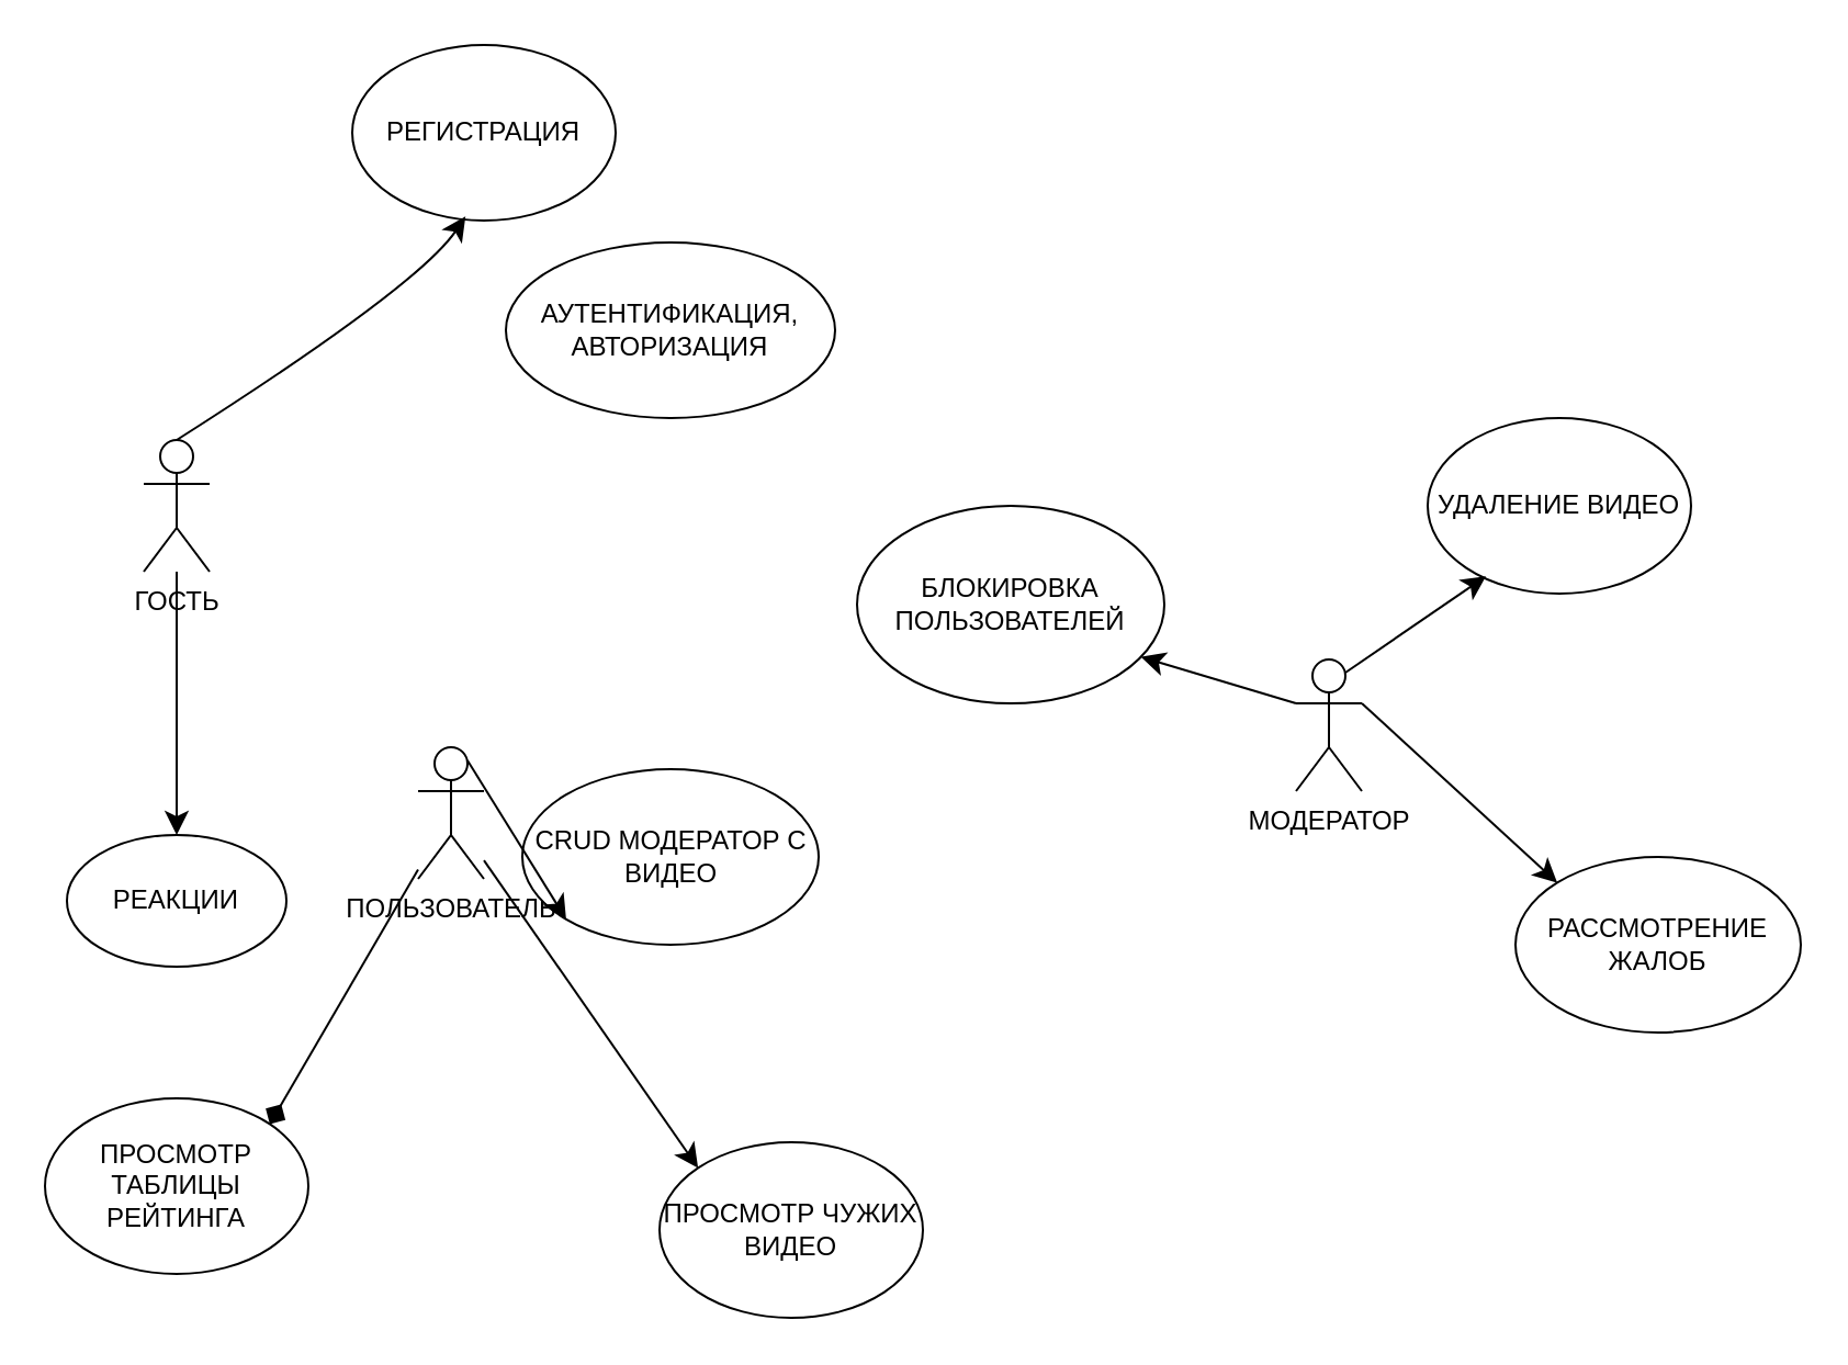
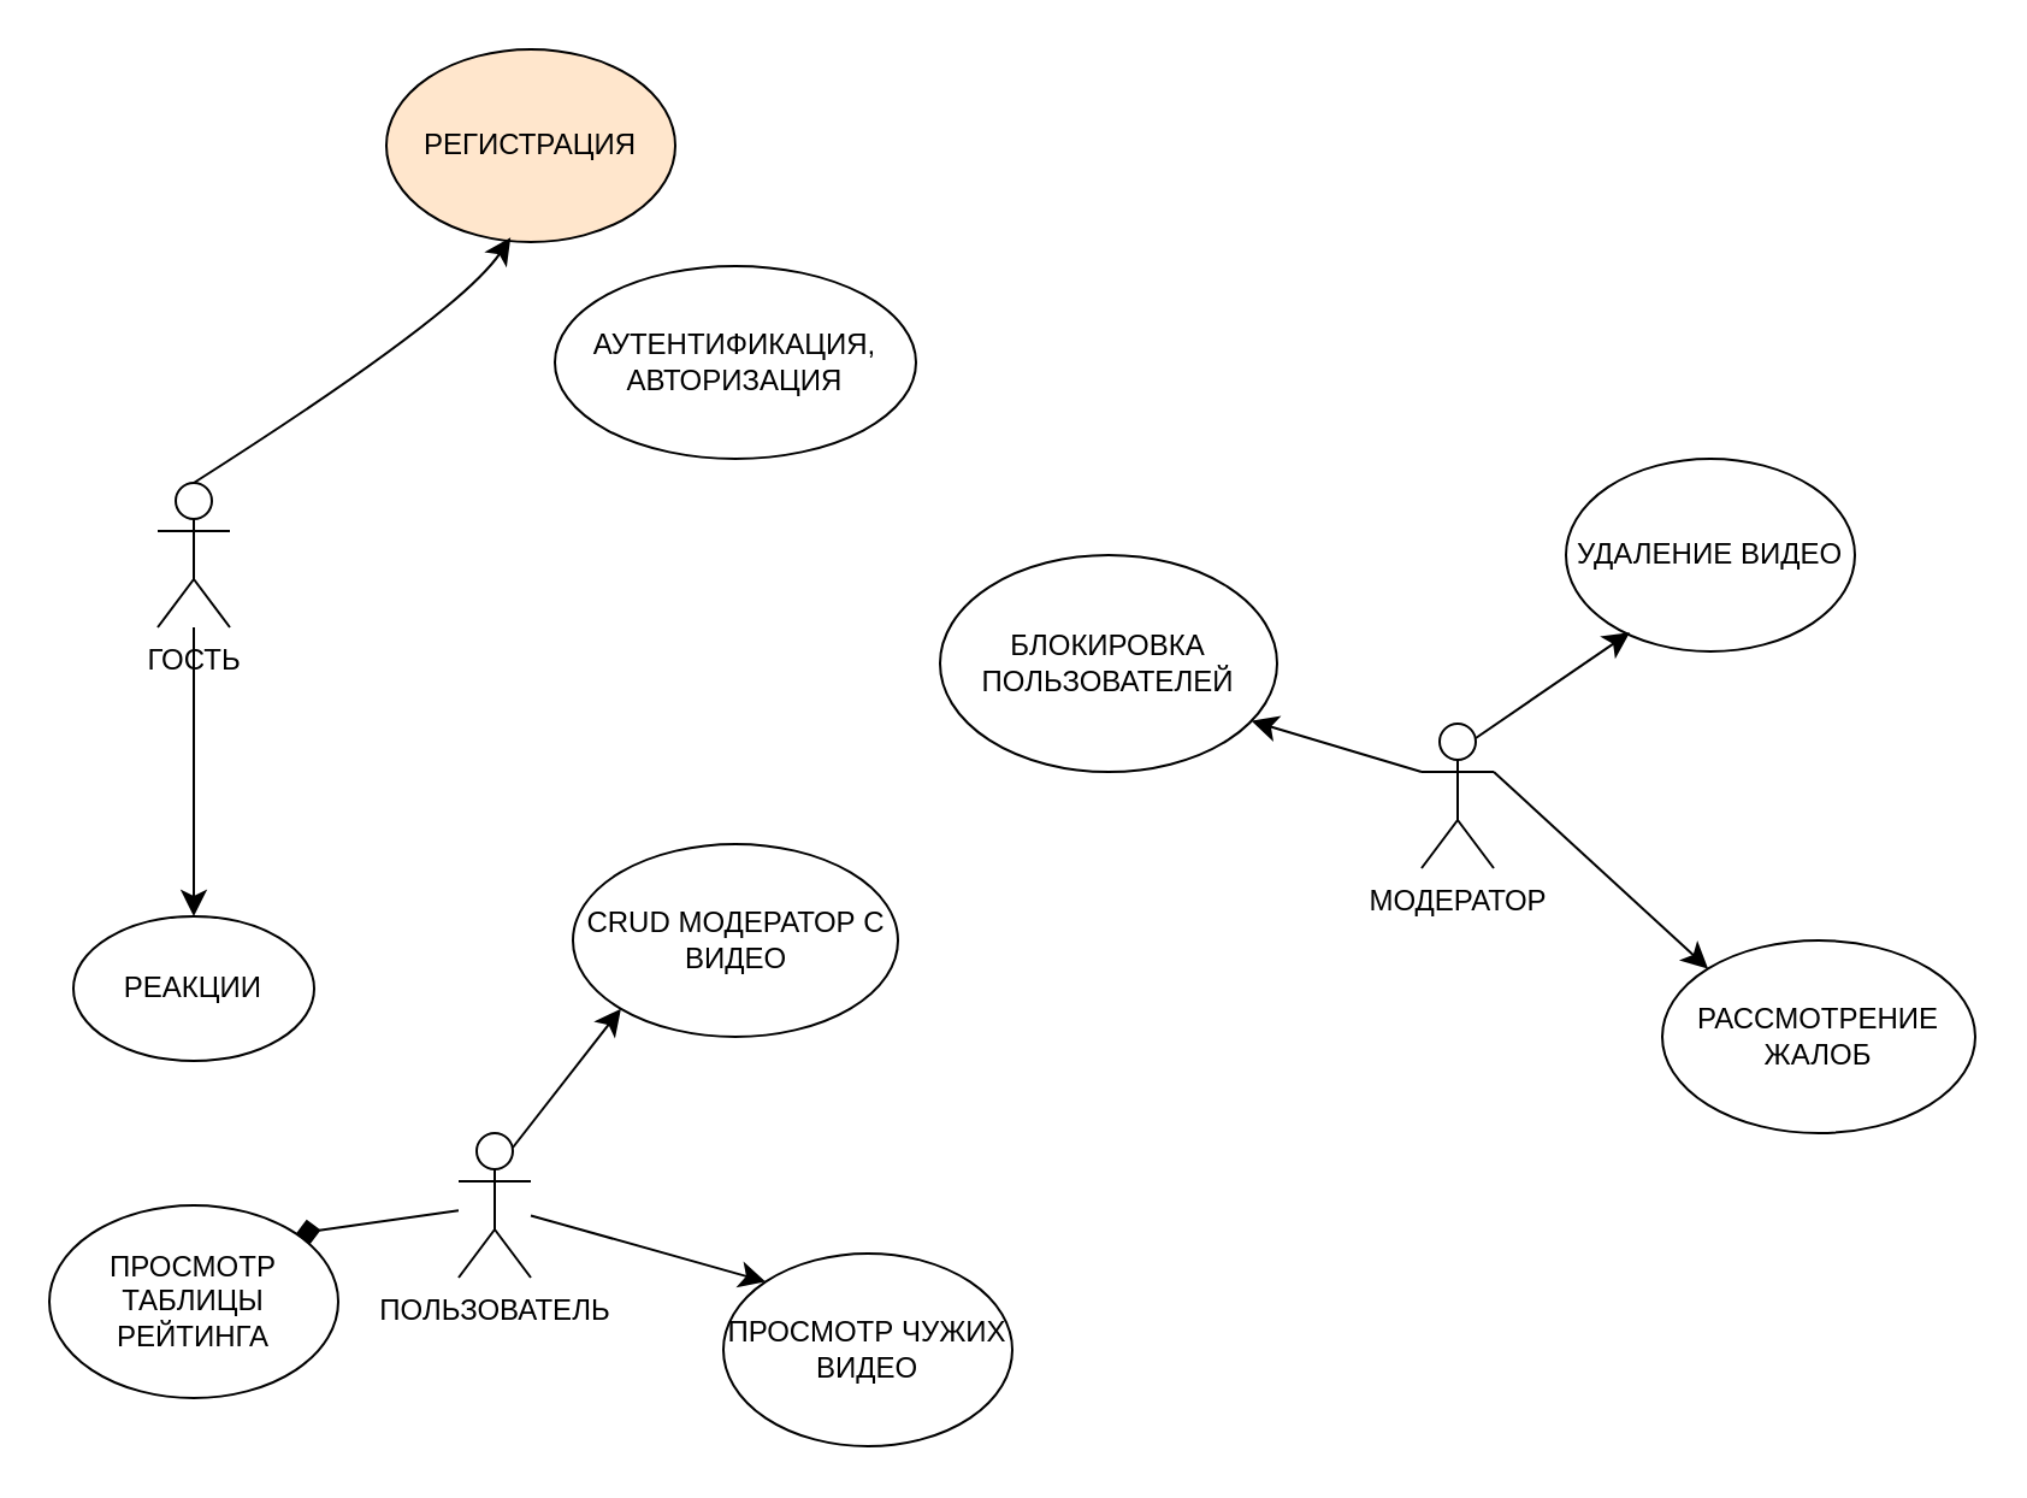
- <mxCell id="3" value="РЕГИСТРАЦИЯ" style="ellipse;whiteSpace=wrap;html=1;" parent="1" vertex="1"><mxGeometry x="160" y="20" width="120" height="80" as="geometry" /></mxCell>
+ <mxCell id="3" value="РЕГИСТРАЦИЯ" style="ellipse;whiteSpace=wrap;html=1;fillColor=#ffe6cc;" parent="1" vertex="1"><mxGeometry x="160" y="20" width="120" height="80" as="geometry" /></mxCell>
- <mxCell id="7" value="ПОЛЬЗОВАТЕЛЬ" style="shape=umlActor;verticalLabelPosition=bottom;verticalAlign=top;html=1;outlineConnect=0;" parent="1" vertex="1"><mxGeometry x="190" y="340" width="30" height="60" as="geometry" /></mxCell>
+ <mxCell id="7" value="ПОЛЬЗОВАТЕЛЬ" style="shape=umlActor;verticalLabelPosition=bottom;verticalAlign=top;html=1;outlineConnect=0;" parent="1" vertex="1"><mxGeometry x="190" y="470" width="30" height="60" as="geometry" /></mxCell>
